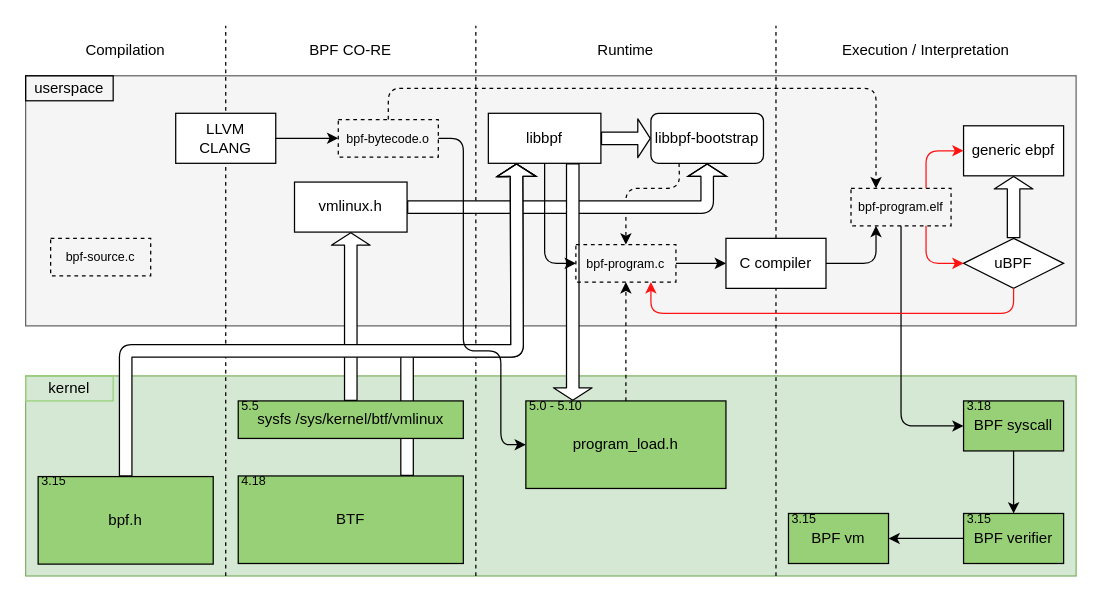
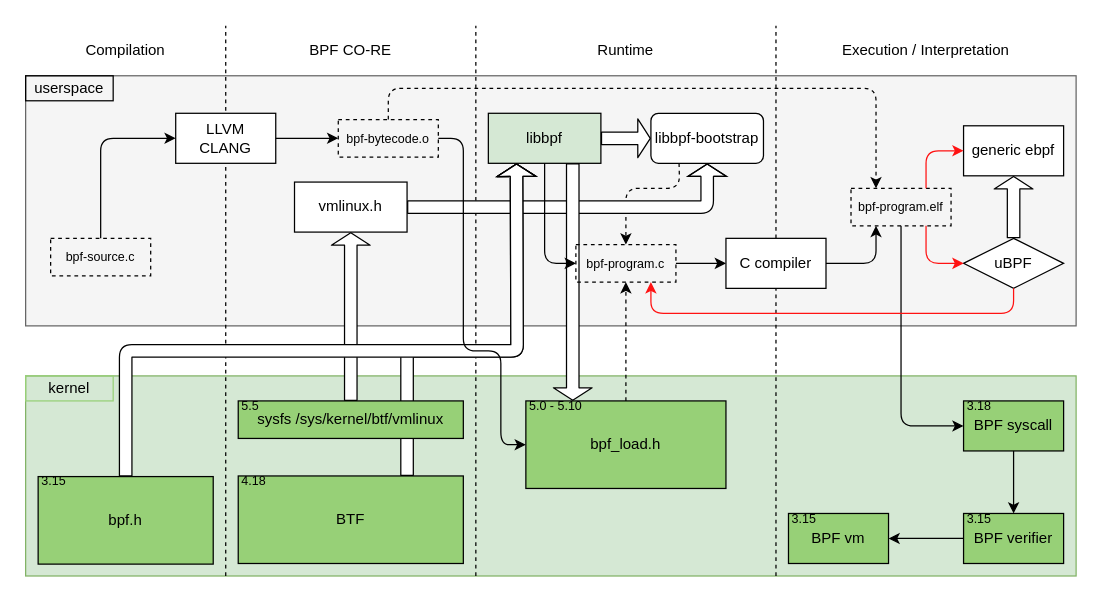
- <mxCell id="21" value="libbpf" style="rounded=0;whiteSpace=wrap;html=1;" vertex="1" parent="1"><mxGeometry x="390" y="90" width="90" height="40" as="geometry" /></mxCell>
+ <mxCell id="21" value="libbpf" style="rounded=0;whiteSpace=wrap;html=1;fillColor=#d5e8d4;" vertex="1" parent="1"><mxGeometry x="390" y="90" width="90" height="40" as="geometry" /></mxCell>
+ <mxCell id="43" value="" style="endArrow=classic;html=1;fillColor=#ffffff;fontSize=10;exitX=0.5;exitY=0;exitDx=0;exitDy=0;entryX=0;entryY=0.5;entryDx=0;entryDy=0;" edge="1" parent="1" source="42" target="13"><mxGeometry width="50" height="50" relative="1" as="geometry"><mxPoint x="60" y="180" as="sourcePoint" /><mxPoint x="110" y="130" as="targetPoint" /><Array as="points"><mxPoint x="80" y="110" /></Array></mxGeometry></mxCell>
- <mxCell id="25" value="program_load.h" style="rounded=0;whiteSpace=wrap;html=1;fillColor=#97D077;" vertex="1" parent="24"><mxGeometry width="160" height="70" as="geometry" /></mxCell>
+ <mxCell id="25" value="bpf_load.h" style="rounded=0;whiteSpace=wrap;html=1;fillColor=#97D077;" vertex="1" parent="24"><mxGeometry width="160" height="70" as="geometry" /></mxCell>
